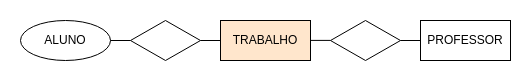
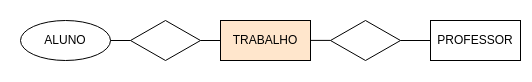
- <mxCell id="6" value="PROFESSOR" style="rounded=0;whiteSpace=wrap;html=1;" vertex="1" parent="1"><mxGeometry x="420" y="20" width="90" height="40" as="geometry" /></mxCell>
+ <mxCell id="6" value="PROFESSOR" style="rounded=0;whiteSpace=wrap;html=1;" vertex="1" parent="1"><mxGeometry x="430" y="20" width="90" height="40" as="geometry" /></mxCell>
